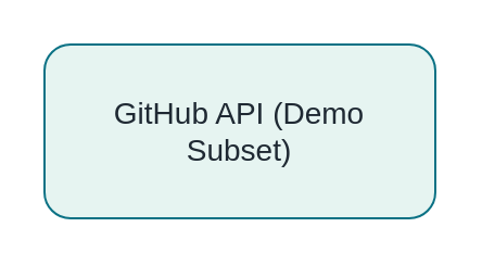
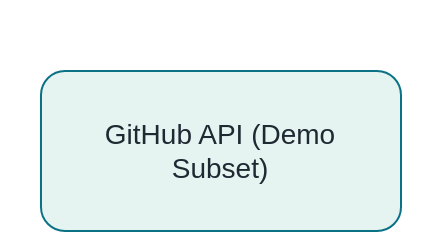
- <mxCell id="2" value="GitHub API (Demo Subset)" style="shape=rectangle;perimeter=rectanglePerimeter;rounded=1;html=1;whiteSpace=wrap;fontColor=#1F2933;fontSize=14;strokeColor=#0B7285;fillColor=#E6F4F1;align=center;verticalAlign=middle;spacing=12" vertex="1" parent="1"><mxGeometry x="20" y="20" width="180" height="80" as="geometry" /></mxCell>
+ <mxCell id="2" value="GitHub API (Demo Subset)" style="shape=rectangle;perimeter=rectanglePerimeter;rounded=1;html=1;whiteSpace=wrap;fontColor=#1F2933;fontSize=14;strokeColor=#0B7285;fillColor=#E6F4F1;align=center;verticalAlign=middle;spacing=12" vertex="1" parent="1"><mxGeometry x="20" y="35" width="180" height="80" as="geometry" /></mxCell>
